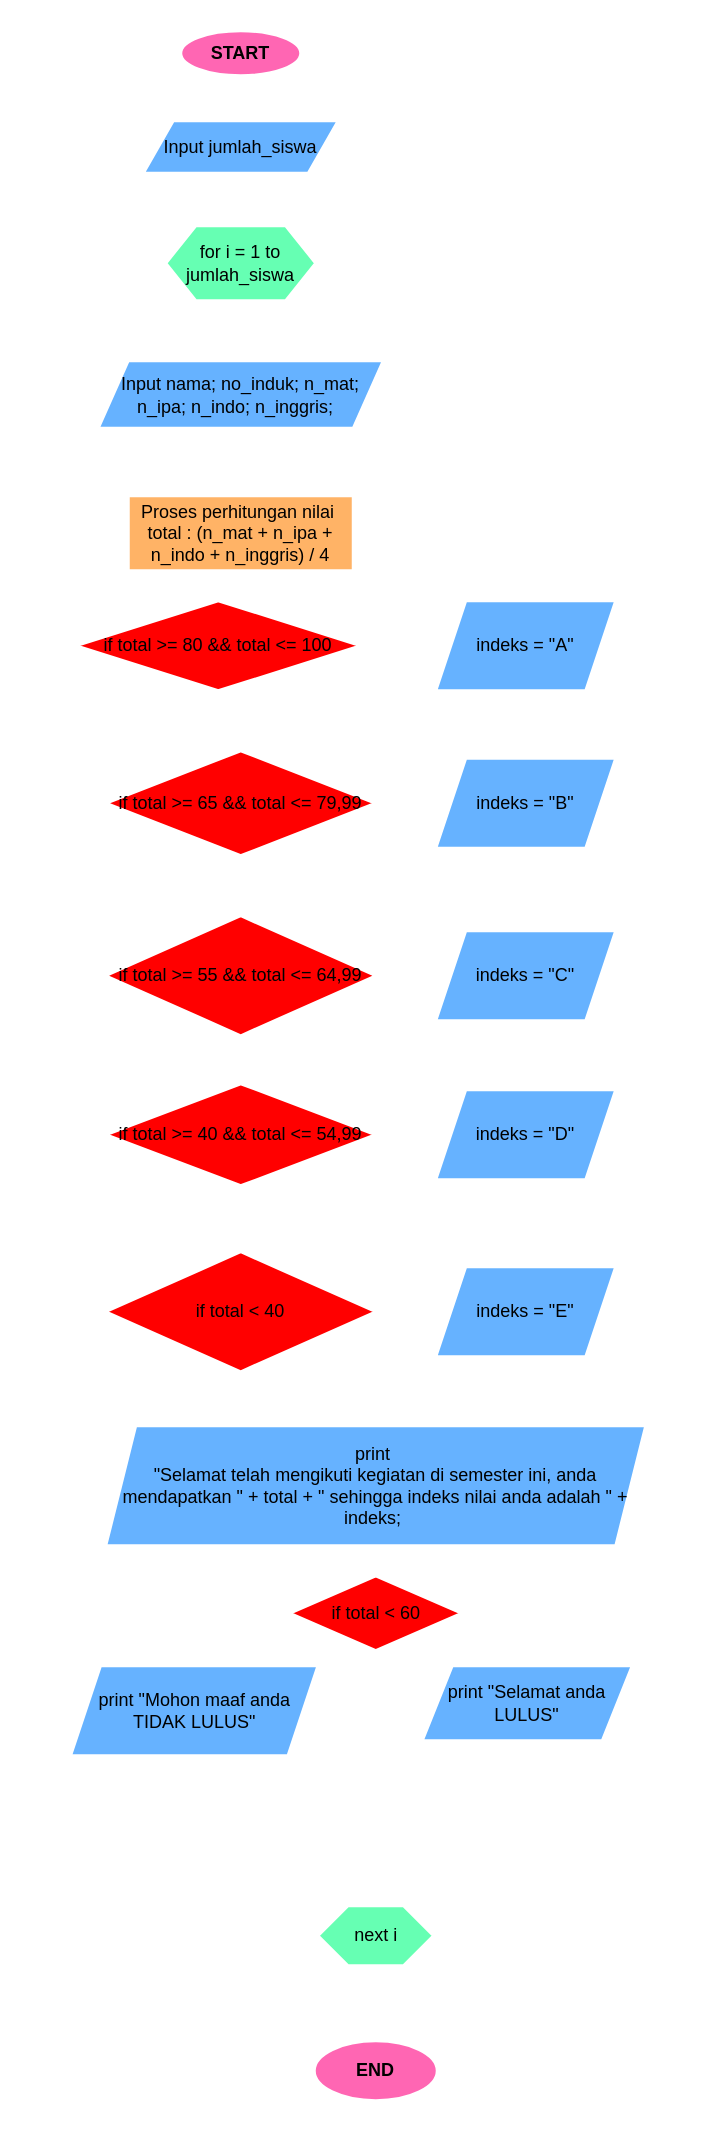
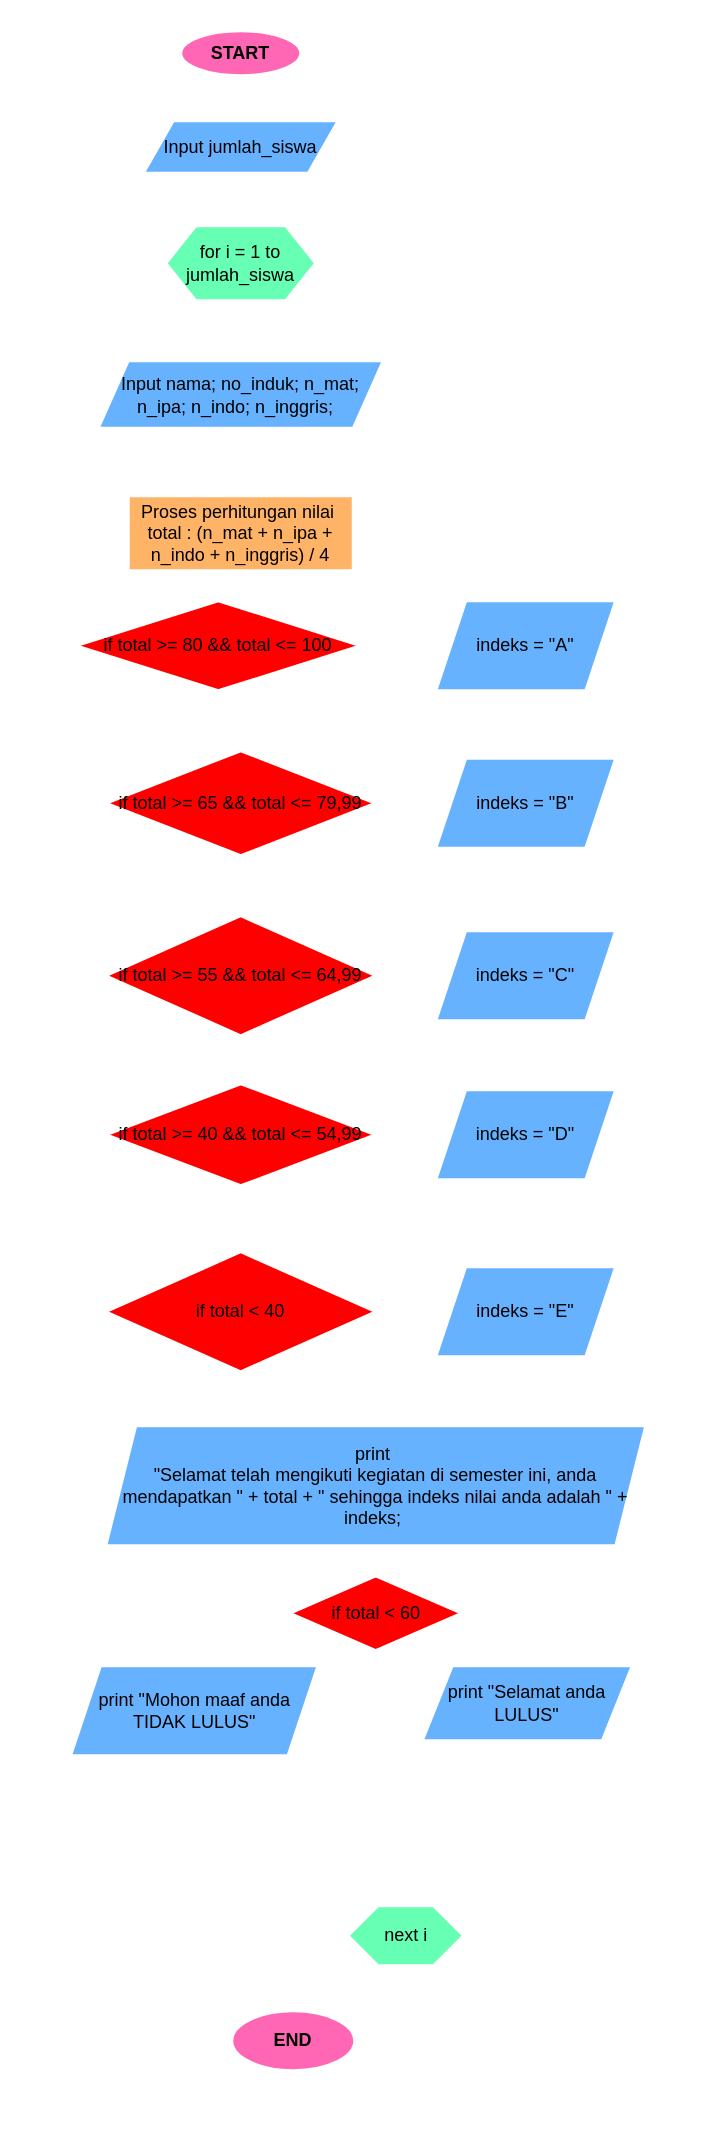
- <mxCell id="48" value="next i" style="shape=hexagon;perimeter=hexagonPerimeter2;whiteSpace=wrap;html=1;fixedSize=1;fontSize=12;gradientDirection=radial;fillColor=#66FFB3;fontColor=#000000;strokeColor=#FFFFFF;strokeWidth=2;" vertex="1" parent="1"><mxGeometry x="211.5" y="1270" width="77" height="40" as="geometry" /></mxCell>
+ <mxCell id="48" value="next i" style="shape=hexagon;perimeter=hexagonPerimeter2;whiteSpace=wrap;html=1;fixedSize=1;fontSize=12;gradientDirection=radial;fillColor=#66FFB3;fontColor=#000000;strokeColor=#FFFFFF;strokeWidth=2;" vertex="1" parent="1"><mxGeometry x="231.5" y="1270" width="77" height="40" as="geometry" /></mxCell>
- <mxCell id="45" value="&lt;b&gt;END&lt;/b&gt;" style="ellipse;whiteSpace=wrap;html=1;fontSize=12;fillColor=#FF66B3;gradientColor=none;gradientDirection=radial;fontColor=#000000;strokeColor=#FFFFFF;strokeWidth=2;" vertex="1" parent="1"><mxGeometry x="209" y="1360" width="82" height="40" as="geometry" /></mxCell>
+ <mxCell id="45" value="&lt;b&gt;END&lt;/b&gt;" style="ellipse;whiteSpace=wrap;html=1;fontSize=12;fillColor=#FF66B3;gradientColor=none;gradientDirection=radial;fontColor=#000000;strokeColor=#FFFFFF;strokeWidth=2;" vertex="1" parent="1"><mxGeometry x="154" y="1340" width="82" height="40" as="geometry" /></mxCell>
